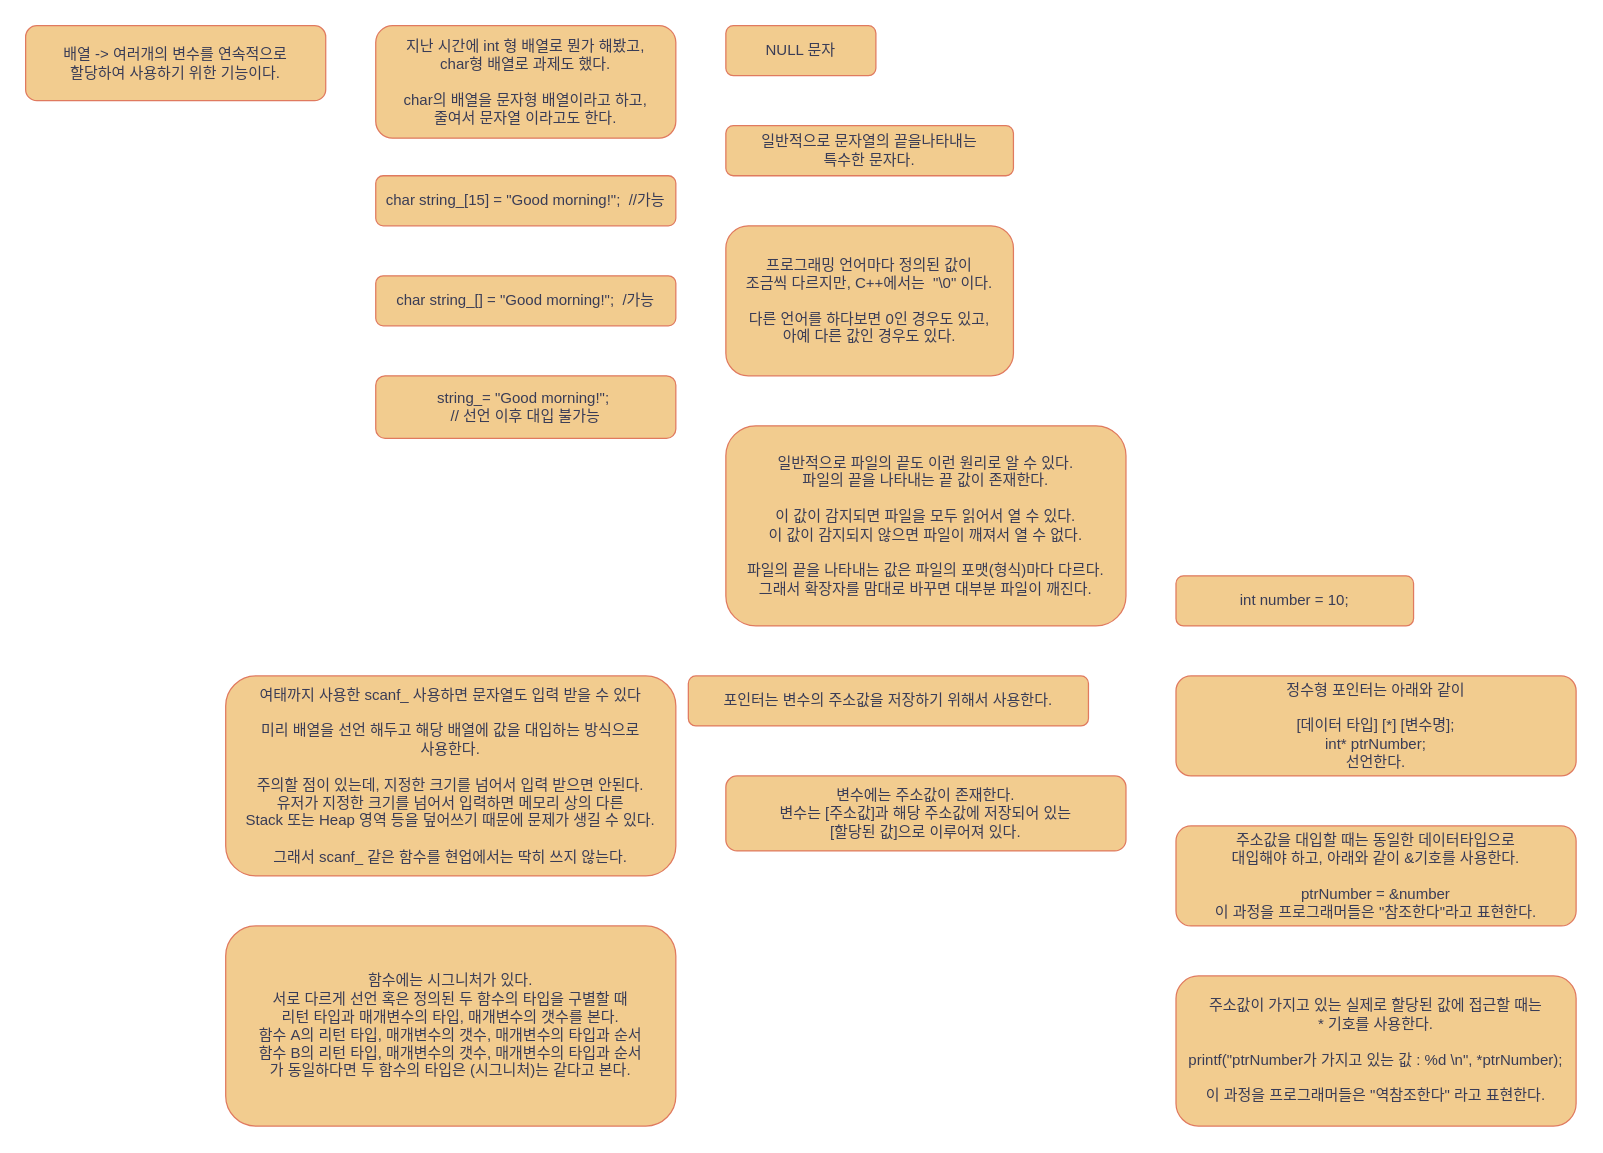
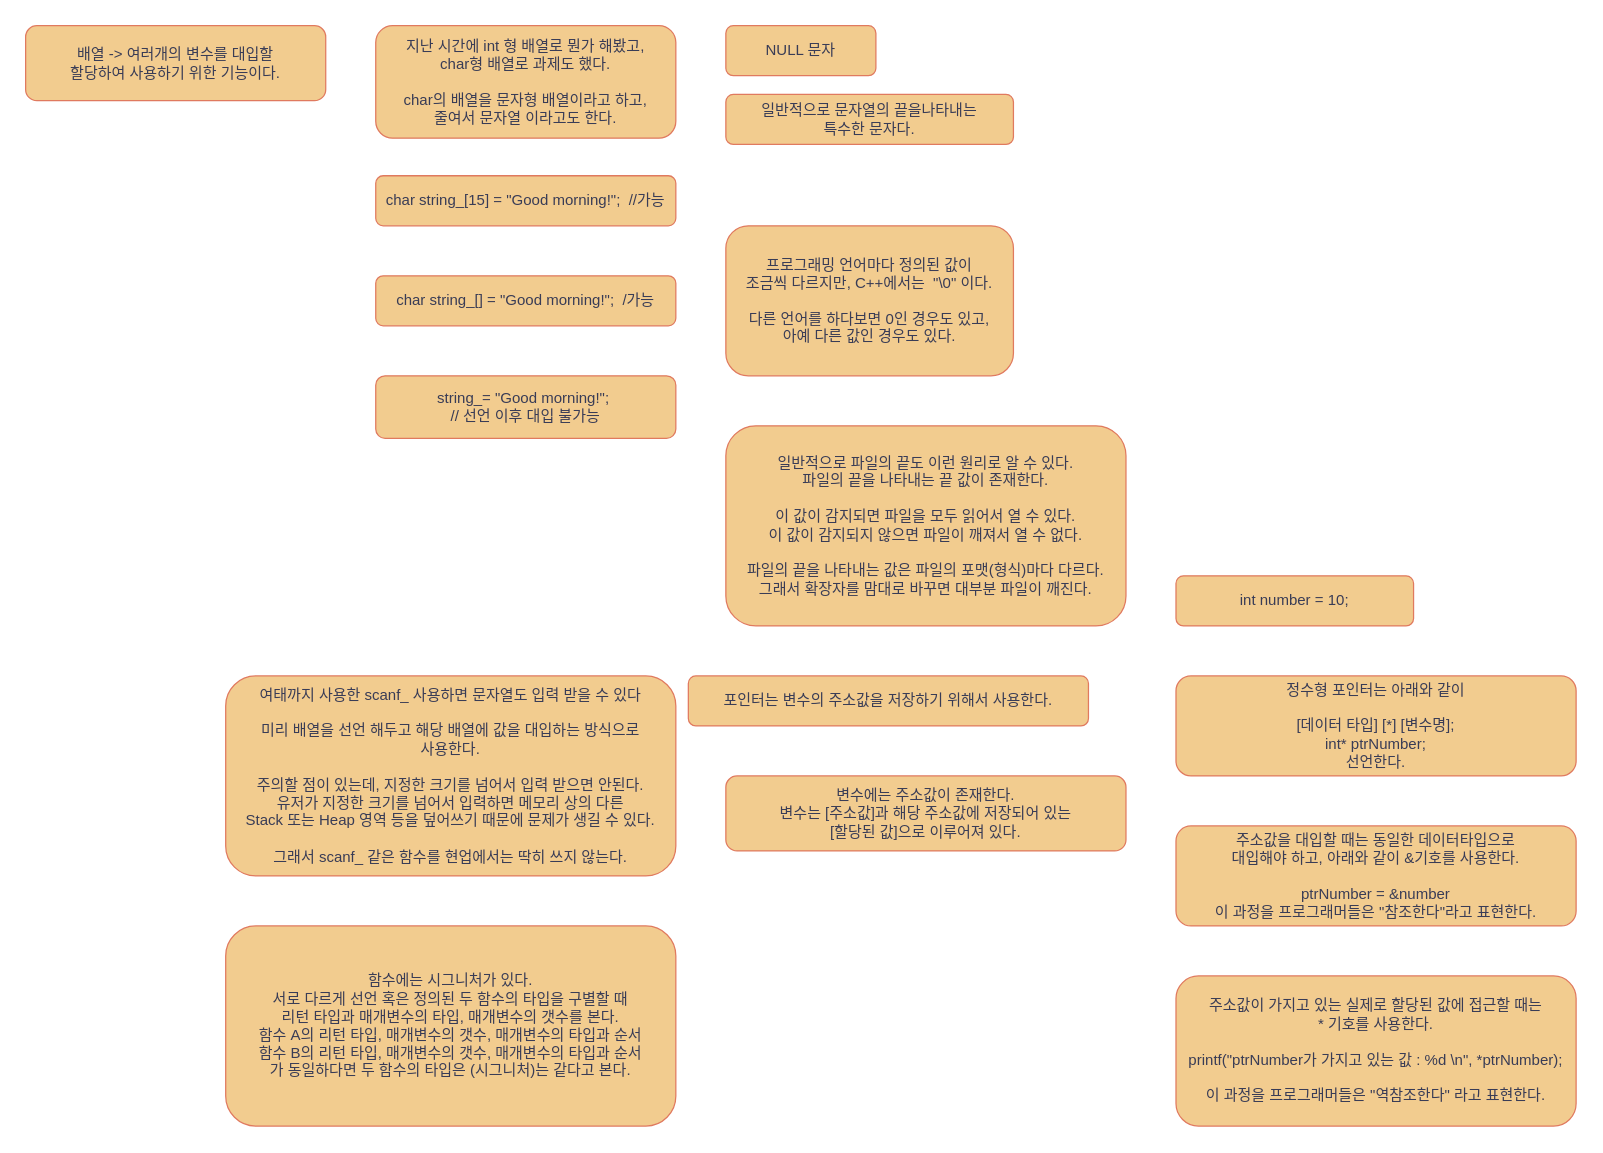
- <mxCell id="2" value="배열 -&amp;gt; 여러개의 변수를 연속적으로&lt;br&gt;할당하여 사용하기 위한 기능이다." style="rounded=1;whiteSpace=wrap;html=1;strokeColor=#E07A5F;fontColor=#393C56;fillColor=#F2CC8F;" vertex="1" parent="1"><mxGeometry x="20" y="20" width="240" height="60" as="geometry" /></mxCell>
+ <mxCell id="2" value="배열 -&amp;gt; 여러개의 변수를 대입할&lt;br&gt;할당하여 사용하기 위한 기능이다." style="rounded=1;whiteSpace=wrap;html=1;strokeColor=#E07A5F;fontColor=#393C56;fillColor=#F2CC8F;" vertex="1" parent="1"><mxGeometry x="20" y="20" width="240" height="60" as="geometry" /></mxCell>
- <mxCell id="8" value="일반적으로 문자열의 끝을나타내는 &lt;br&gt;특수한 문자다." style="rounded=1;whiteSpace=wrap;html=1;strokeColor=#E07A5F;fontColor=#393C56;fillColor=#F2CC8F;" vertex="1" parent="1"><mxGeometry x="580" y="100" width="230" height="40" as="geometry" /></mxCell>
+ <mxCell id="8" value="일반적으로 문자열의 끝을나타내는 &lt;br&gt;특수한 문자다." style="rounded=1;whiteSpace=wrap;html=1;strokeColor=#E07A5F;fontColor=#393C56;fillColor=#F2CC8F;" vertex="1" parent="1"><mxGeometry x="580" y="75" width="230" height="40" as="geometry" /></mxCell>
